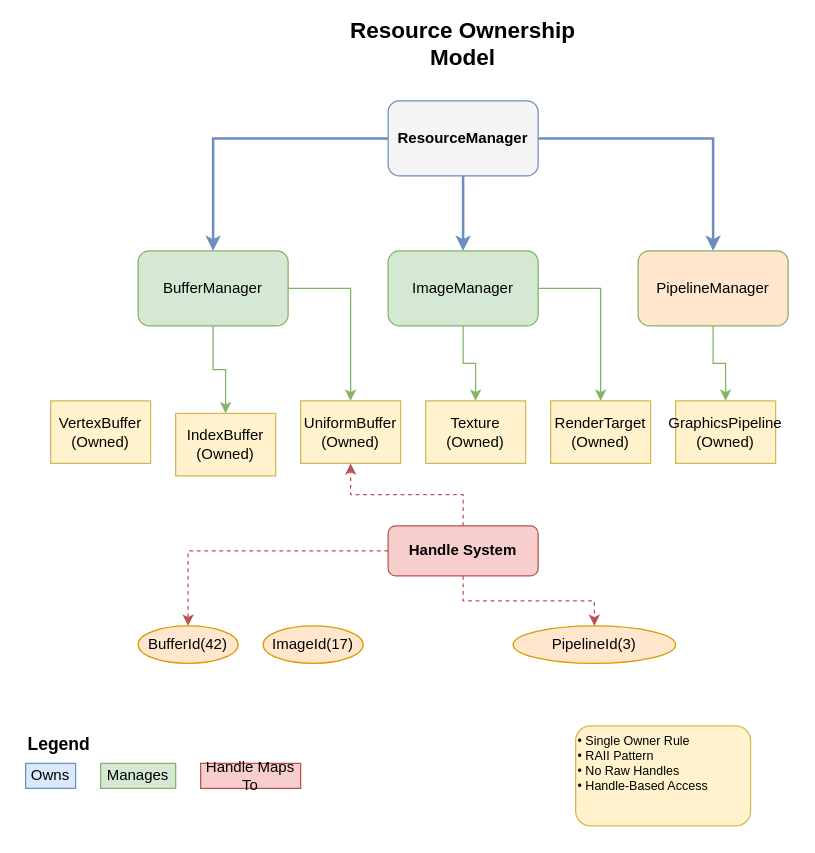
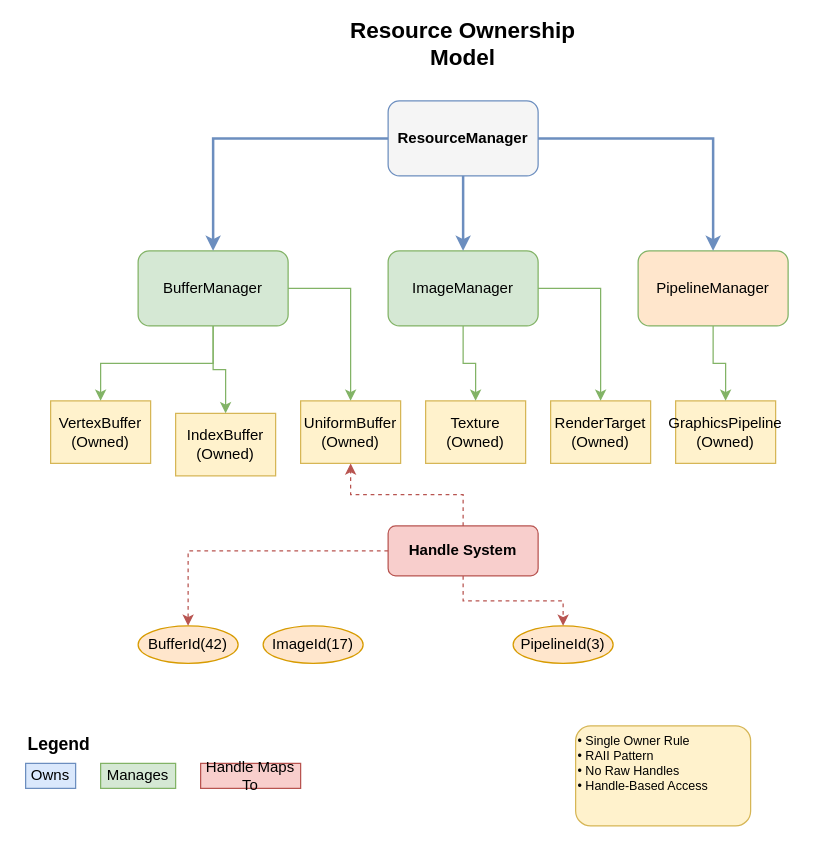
+ <mxCell id="19" style="edgeStyle=orthogonalEdgeStyle;rounded=0;orthogonalLoop=1;jettySize=auto;html=1;strokeWidth=1;fillColor=#d5e8d4;strokeColor=#82b366" edge="1" parent="1" source="3" target="6"><mxGeometry relative="1" as="geometry" /></mxCell>
- <mxCell id="15" value="PipelineId(3)" style="ellipse;whiteSpace=wrap;html=1;fillColor=#ffe6cc;strokeColor=#d79b00" vertex="1" parent="1"><mxGeometry x="410" y="500" width="130" height="30" as="geometry" /></mxCell>
+ <mxCell id="15" value="PipelineId(3)" style="ellipse;whiteSpace=wrap;html=1;fillColor=#ffe6cc;strokeColor=#d79b00" vertex="1" parent="1"><mxGeometry x="410" y="500" width="80" height="30" as="geometry" /></mxCell>
